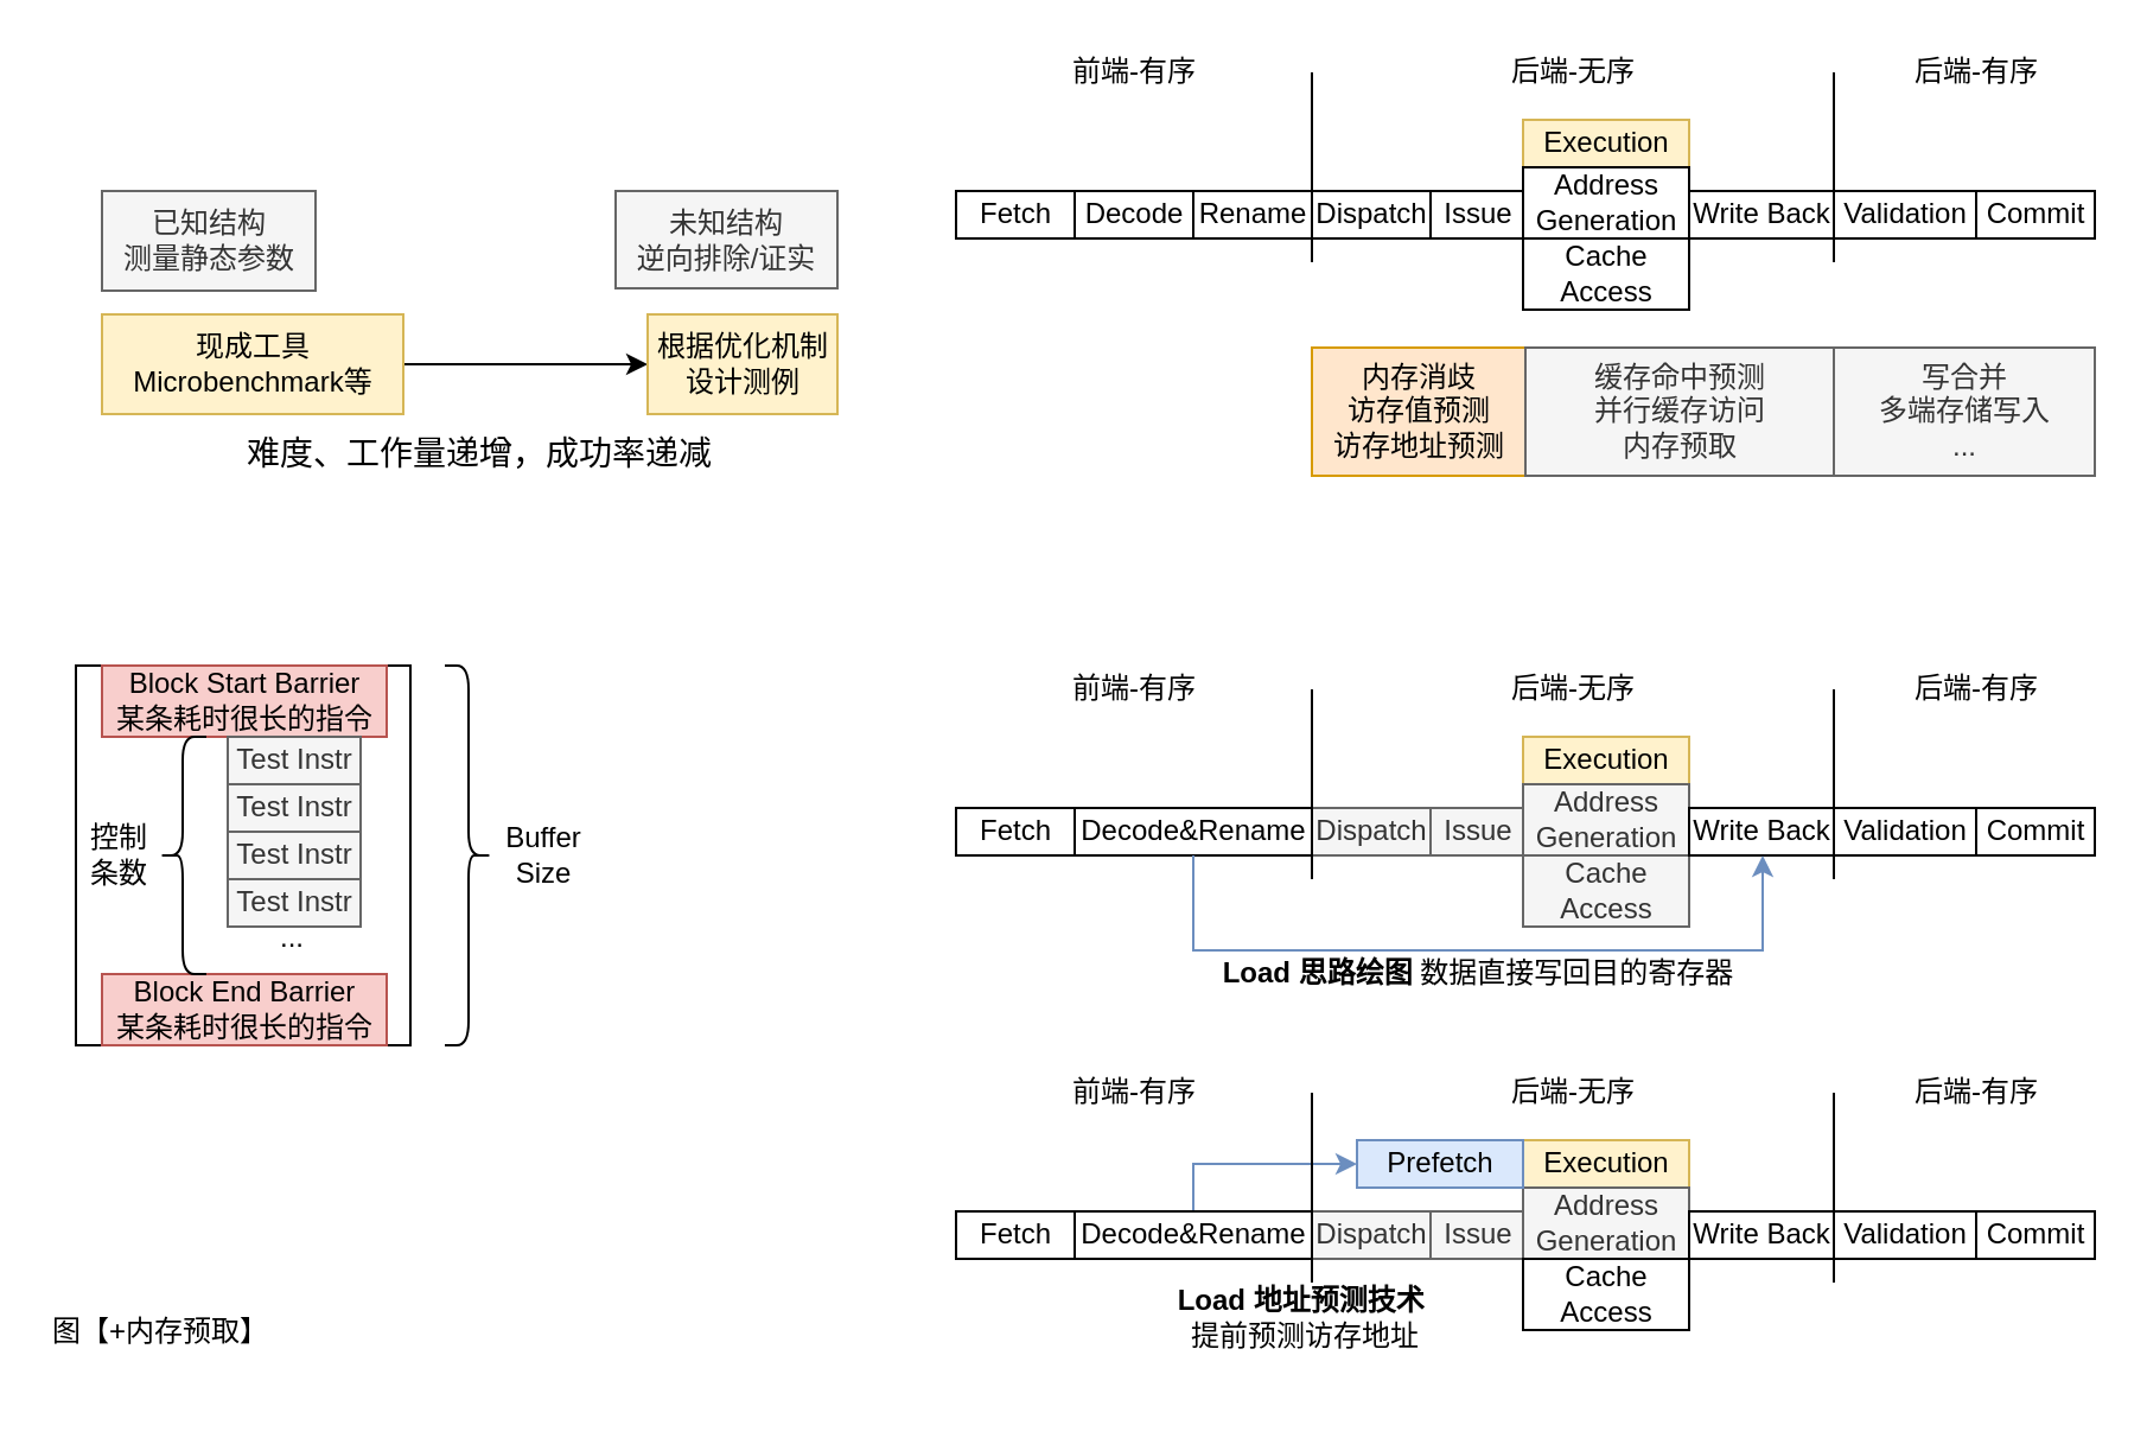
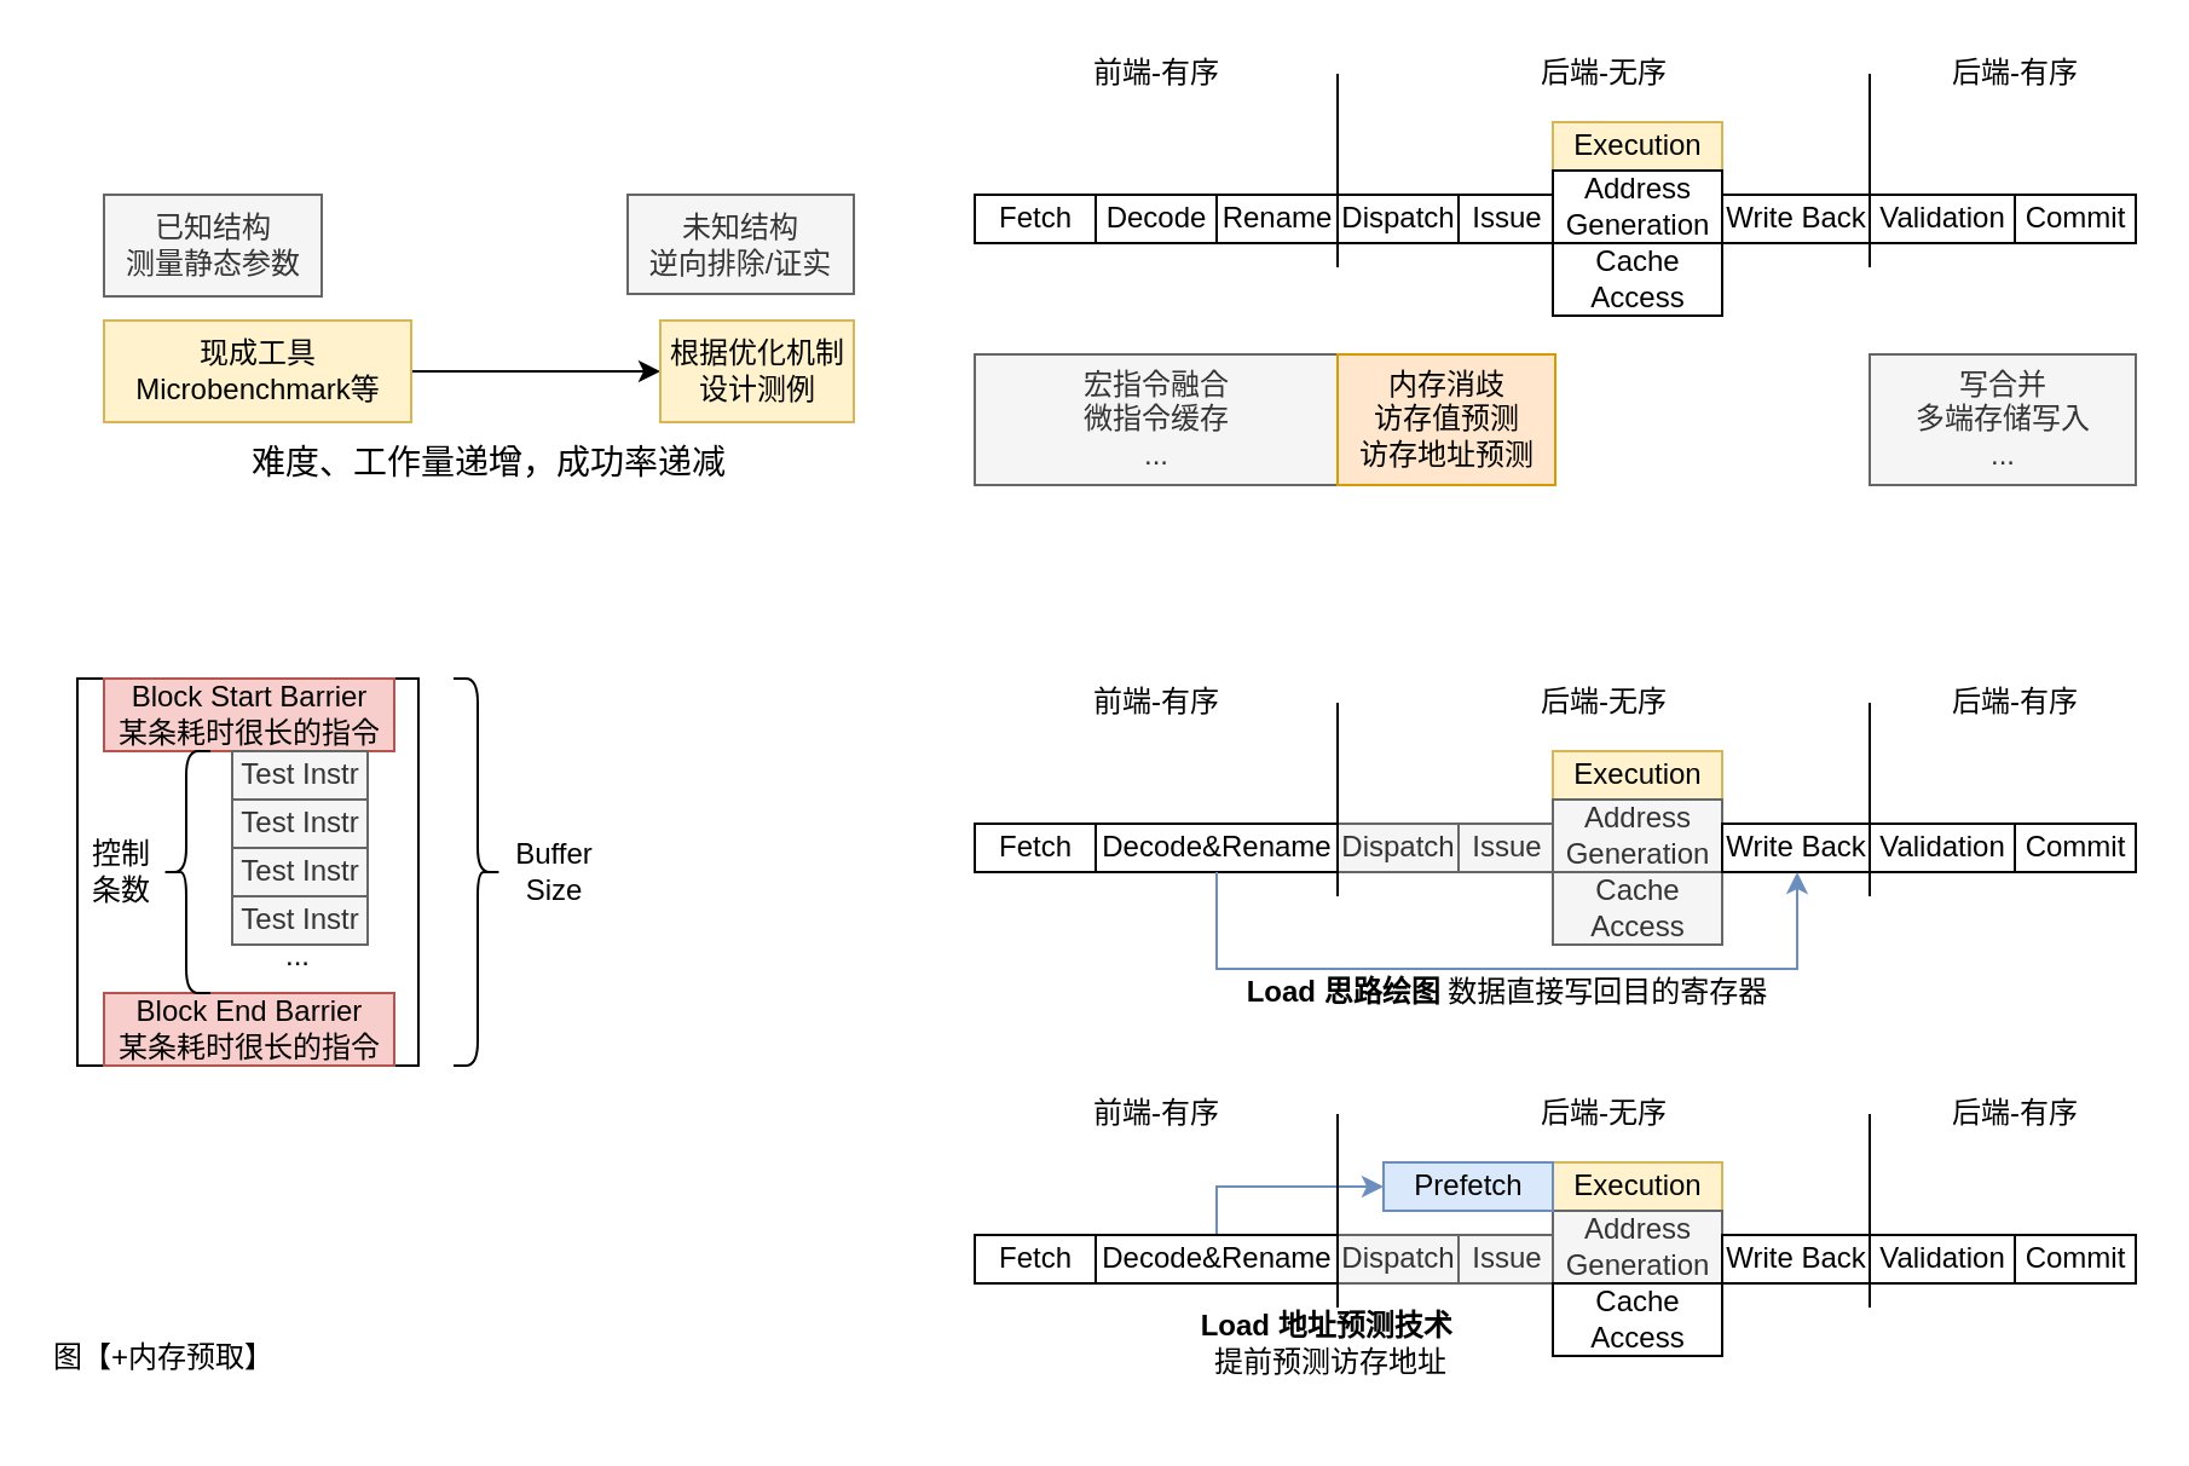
+ <mxCell id="25" value="宏指令融合&lt;div&gt;微指令缓存&lt;/div&gt;&lt;div&gt;...&lt;/div&gt;" style="rounded=0;whiteSpace=wrap;html=1;fillColor=#f5f5f5;fontColor=#333333;strokeColor=#666666;" parent="1" vertex="1"><mxGeometry x="402.5" y="146" width="150" height="54" as="geometry" /></mxCell>
- <mxCell id="27" value="缓存命中预测&lt;div&gt;并行缓存访问&lt;/div&gt;&lt;div&gt;内存预取&lt;/div&gt;" style="rounded=0;whiteSpace=wrap;html=1;fillColor=#f5f5f5;fontColor=#333333;strokeColor=#666666;" parent="1" vertex="1"><mxGeometry x="642.5" y="146" width="130" height="54" as="geometry" /></mxCell>
